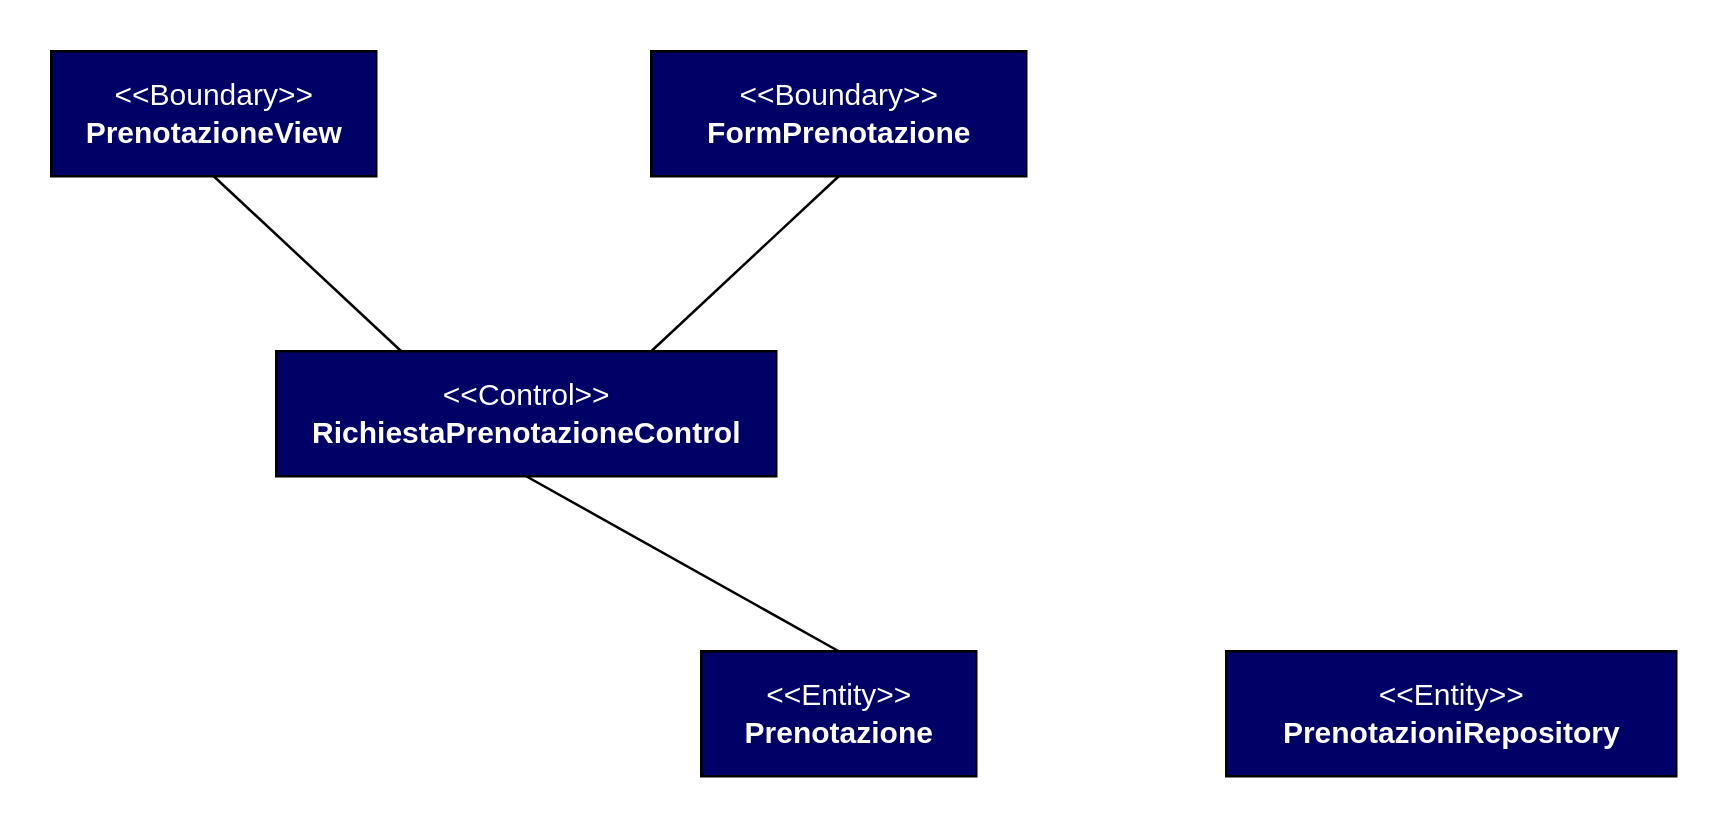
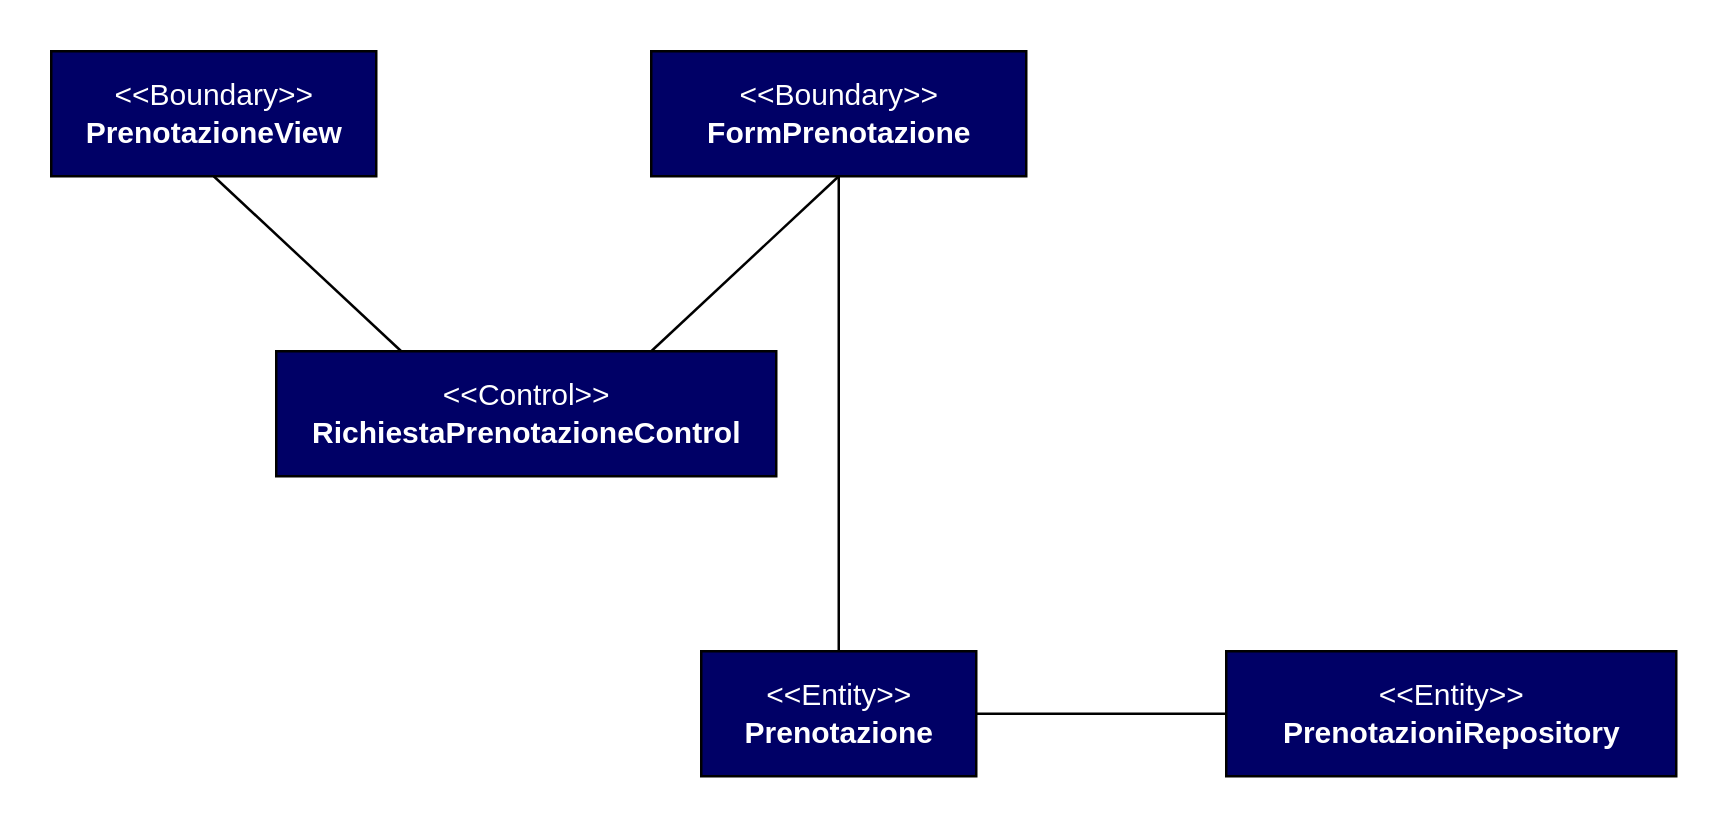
- <mxCell id="7" value="" style="endArrow=none;html=1;entryX=0.5;entryY=1;entryDx=0;entryDy=0;exitX=0.5;exitY=0;exitDx=0;exitDy=0;" parent="1" source="8" target="4" edge="1"><mxGeometry width="50" height="50" relative="1" as="geometry"><mxPoint x="330" y="250" as="sourcePoint" /><mxPoint x="245" y="180" as="targetPoint" /></mxGeometry></mxCell>
+ <mxCell id="7" value="" style="endArrow=none;html=1;exitX=0.5;exitY=0;exitDx=0;exitDy=0;" parent="1" source="8" target="2" edge="1"><mxGeometry width="50" height="50" relative="1" as="geometry"><mxPoint x="330" y="250" as="sourcePoint" /><mxPoint x="245" y="180" as="targetPoint" /></mxGeometry></mxCell>
+ <mxCell id="10" value="" style="endArrow=none;html=1;exitX=1;exitY=0.5;exitDx=0;exitDy=0;entryX=0;entryY=0.5;entryDx=0;entryDy=0;" edge="1" parent="1" source="8" target="9"><mxGeometry width="50" height="50" relative="1" as="geometry"><mxPoint x="370" y="240" as="sourcePoint" /><mxPoint x="420" y="190" as="targetPoint" /></mxGeometry></mxCell>
